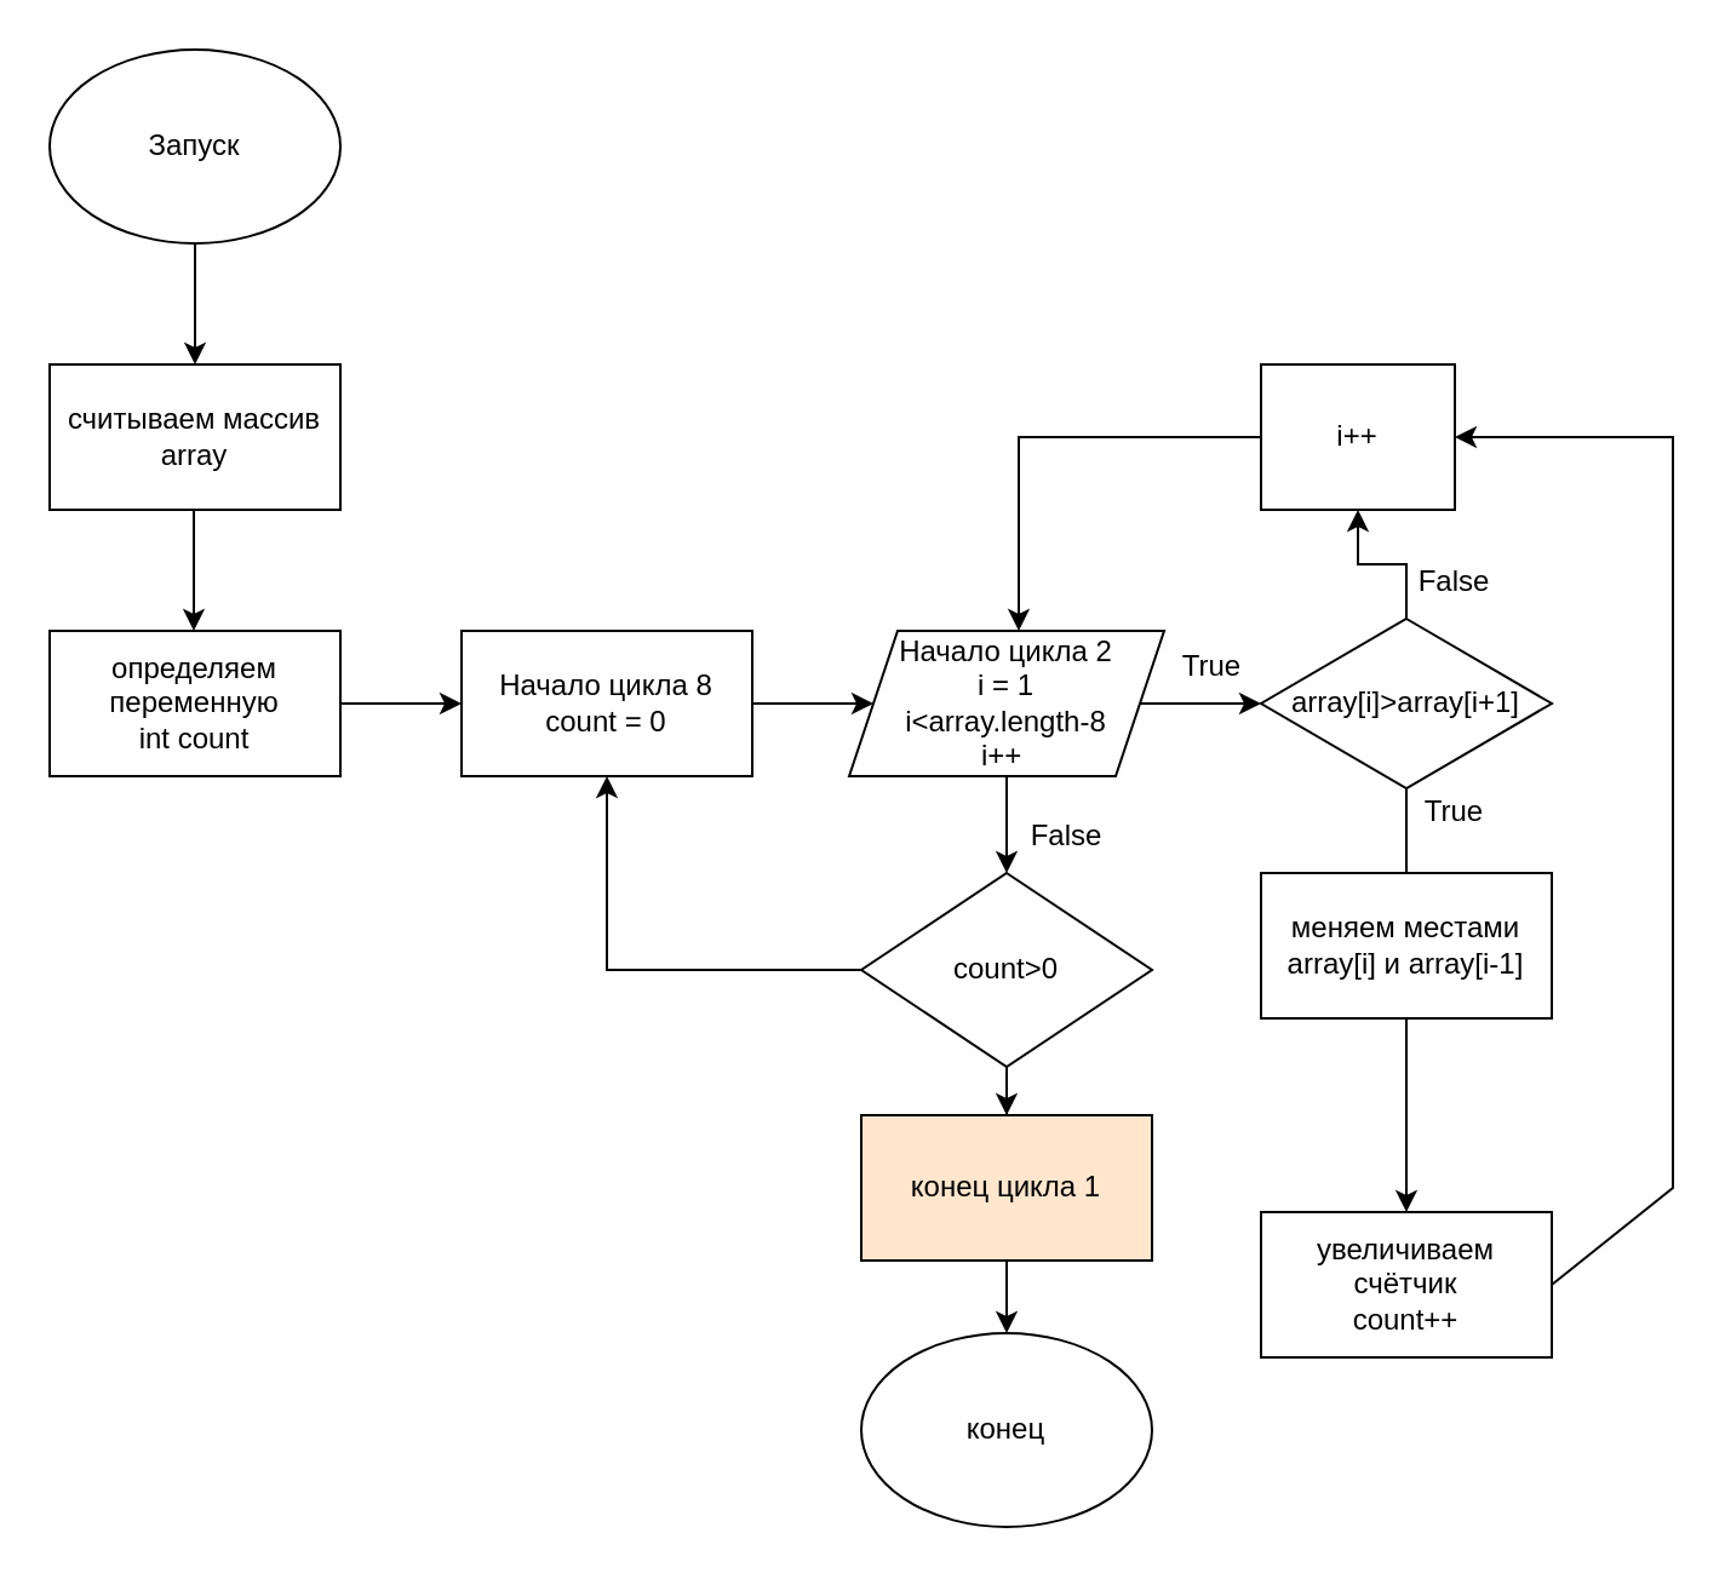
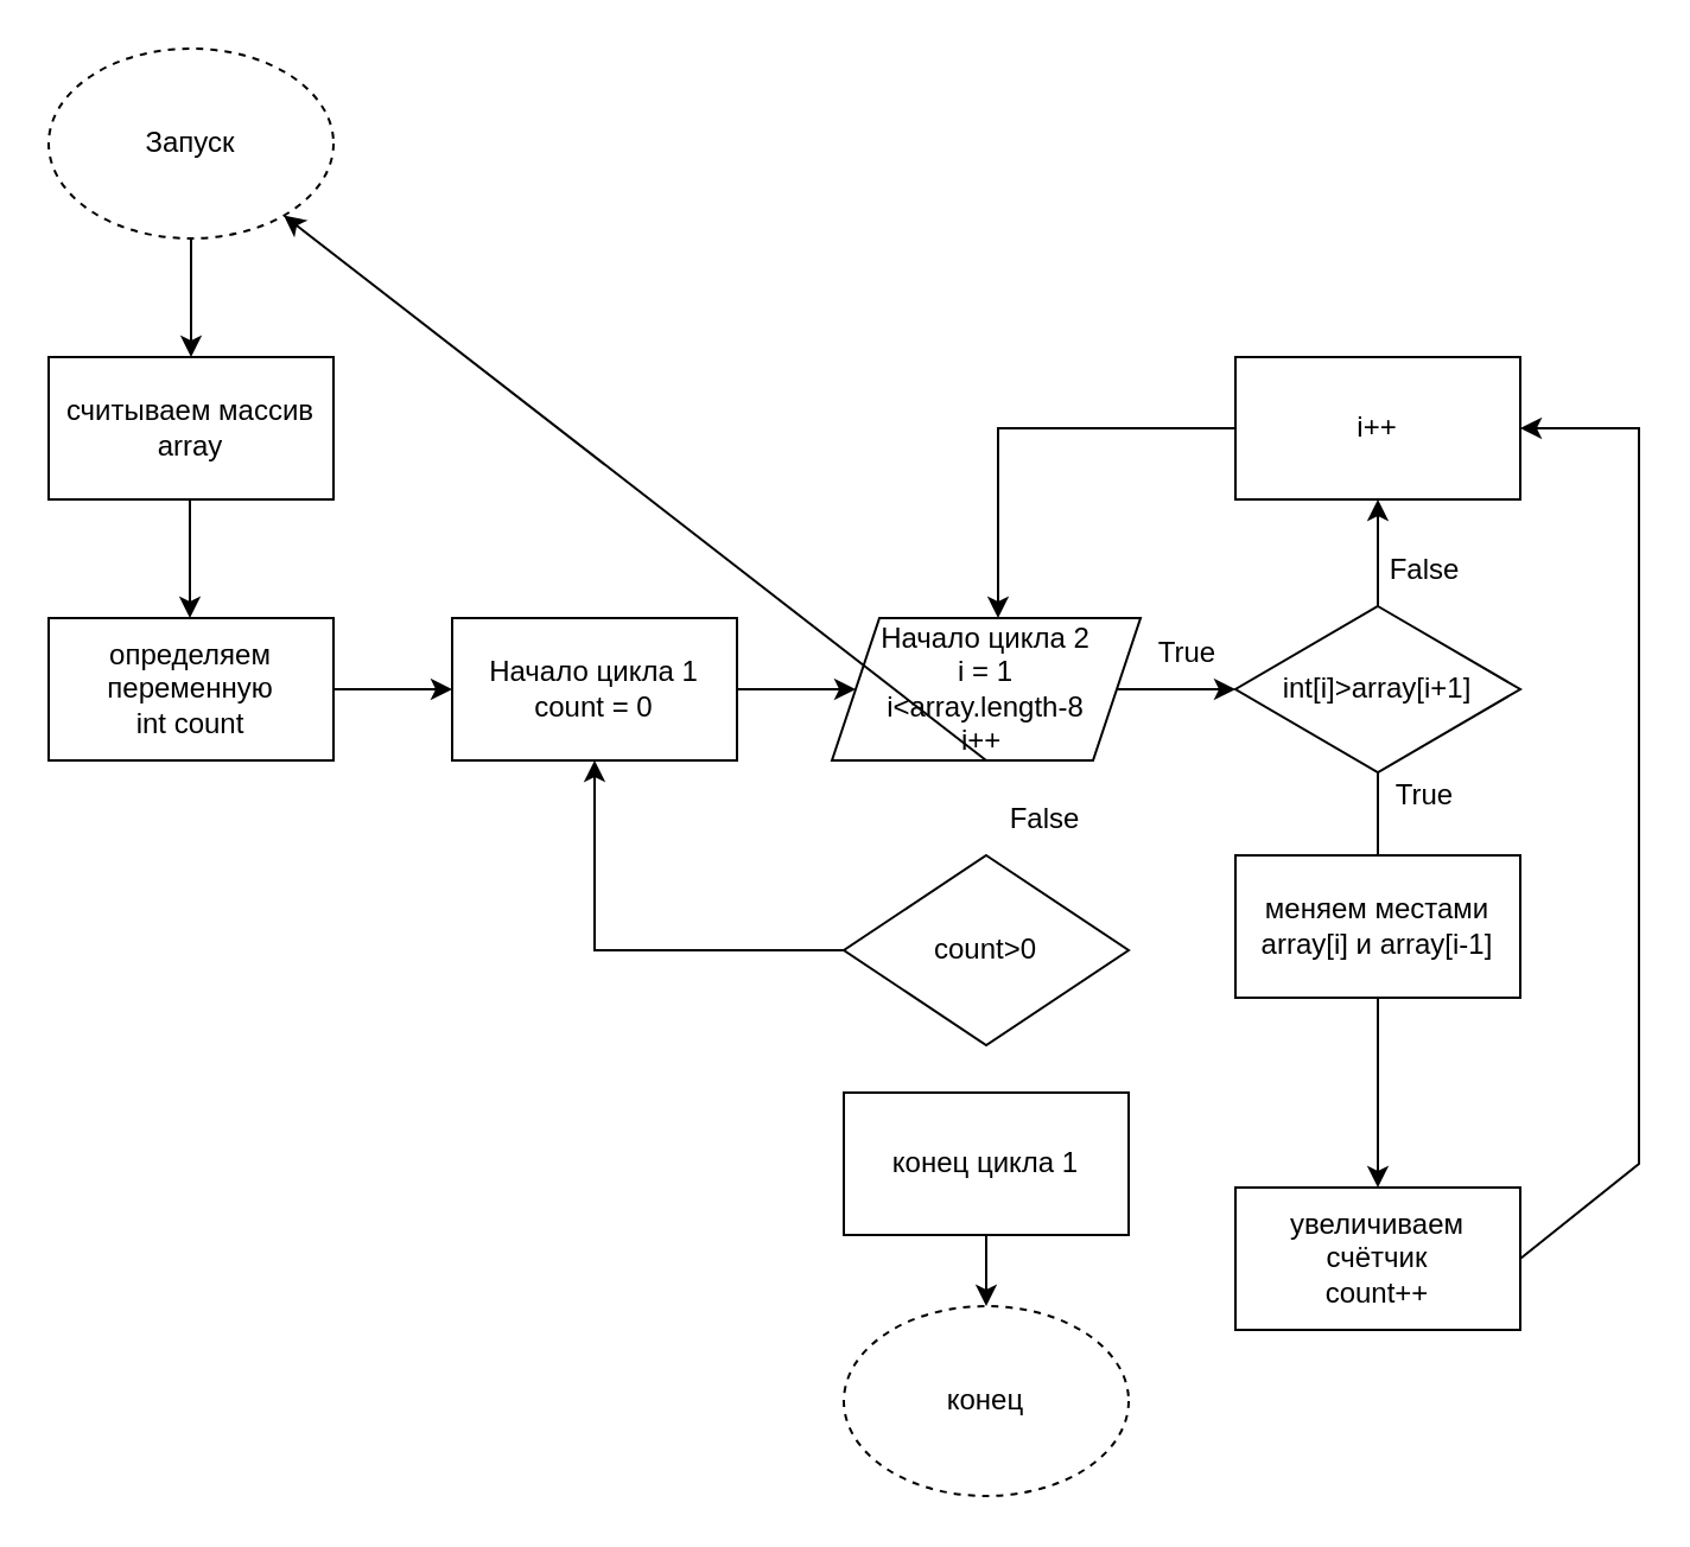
- <mxCell id="2" value="Запуск" style="ellipse;whiteSpace=wrap;html=1;" vertex="1" parent="1"><mxGeometry x="20" y="20" width="120" height="80" as="geometry" /></mxCell>
+ <mxCell id="2" value="Запуск" style="ellipse;whiteSpace=wrap;html=1;dashed=1;" vertex="1" parent="1"><mxGeometry x="20" y="20" width="120" height="80" as="geometry" /></mxCell>
- <mxCell id="19" value="i++" style="rounded=0;whiteSpace=wrap;html=1;" vertex="1" parent="1"><mxGeometry x="520" y="150" width="80" height="60" as="geometry" /></mxCell>
+ <mxCell id="19" value="i++" style="rounded=0;whiteSpace=wrap;html=1;" vertex="1" parent="1"><mxGeometry x="520" y="150" width="120" height="60" as="geometry" /></mxCell>
- <mxCell id="15" value="Начало цикла 8&lt;br&gt;count = 0" style="rounded=0;whiteSpace=wrap;html=1;" vertex="1" parent="1"><mxGeometry x="190" y="260" width="120" height="60" as="geometry" /></mxCell>
+ <mxCell id="15" value="Начало цикла 1&lt;br&gt;count = 0" style="rounded=0;whiteSpace=wrap;html=1;" vertex="1" parent="1"><mxGeometry x="190" y="260" width="120" height="60" as="geometry" /></mxCell>
- <mxCell id="11" value="array[i]&amp;gt;array[i+1]" style="rhombus;whiteSpace=wrap;html=1;" vertex="1" parent="1"><mxGeometry x="520" y="255" width="120" height="70" as="geometry" /></mxCell>
+ <mxCell id="11" value="int[i]&amp;gt;array[i+1]" style="rhombus;whiteSpace=wrap;html=1;" vertex="1" parent="1"><mxGeometry x="520" y="255" width="120" height="70" as="geometry" /></mxCell>
- <mxCell id="25" value="" style="endArrow=classic;html=1;rounded=0;entryX=0.5;entryY=0;entryDx=0;entryDy=0;exitX=0.5;exitY=1;exitDx=0;exitDy=0;" edge="1" parent="1" source="7" target="18"><mxGeometry width="50" height="50" relative="1" as="geometry"><mxPoint x="270" y="400" as="sourcePoint" /><mxPoint x="320" y="350" as="targetPoint" /></mxGeometry></mxCell>
+ <mxCell id="25" value="" style="endArrow=classic;html=1;rounded=0;exitX=0.5;exitY=1;exitDx=0;exitDy=0;" edge="1" parent="1" source="7" target="2"><mxGeometry width="50" height="50" relative="1" as="geometry"><mxPoint x="270" y="400" as="sourcePoint" /><mxPoint x="320" y="350" as="targetPoint" /></mxGeometry></mxCell>
- <mxCell id="17" value="" style="edgeStyle=orthogonalEdgeStyle;rounded=0;orthogonalLoop=1;jettySize=auto;html=1;" edge="1" parent="1" source="18" target="22"><mxGeometry relative="1" as="geometry" /></mxCell>
- <mxCell id="22" value="конец цикла 1" style="rounded=0;whiteSpace=wrap;html=1;fillColor=#ffe6cc;" vertex="1" parent="1"><mxGeometry x="355" y="460" width="120" height="60" as="geometry" /></mxCell>
+ <mxCell id="22" value="конец цикла 1" style="rounded=0;whiteSpace=wrap;html=1;" vertex="1" parent="1"><mxGeometry x="355" y="460" width="120" height="60" as="geometry" /></mxCell>
- <mxCell id="21" value="конец" style="ellipse;whiteSpace=wrap;html=1;" vertex="1" parent="1"><mxGeometry x="355" y="550" width="120" height="80" as="geometry" /></mxCell>
+ <mxCell id="21" value="конец" style="ellipse;whiteSpace=wrap;html=1;dashed=1;" vertex="1" parent="1"><mxGeometry x="355" y="550" width="120" height="80" as="geometry" /></mxCell>
